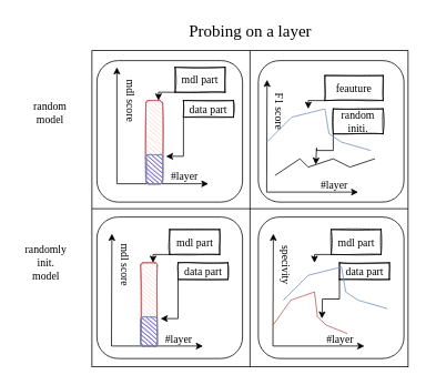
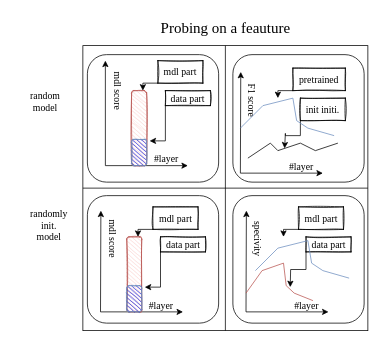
- <mxCell id="8" value="Probing on a layer" style="text;html=1;strokeColor=none;fillColor=none;align=center;verticalAlign=middle;whiteSpace=wrap;rounded=0;fontSize=20;fontFamily=Comic Sans MS;" vertex="1" parent="2"><mxGeometry x="157.5" width="245" height="30" as="geometry" /></mxCell>
+ <mxCell id="8" value="Probing on a feauture" style="text;html=1;strokeColor=none;fillColor=none;align=center;verticalAlign=middle;whiteSpace=wrap;rounded=0;fontSize=20;fontFamily=Comic Sans MS;" vertex="1" parent="2"><mxGeometry x="157.5" width="245" height="30" as="geometry" /></mxCell>
- <mxCell id="40" value="feauture" style="text;html=1;strokeColor=default;fillColor=none;align=center;verticalAlign=middle;whiteSpace=wrap;rounded=0;sketch=1;fontFamily=Comic Sans MS;fontSize=13;" vertex="1" parent="35"><mxGeometry x="70" width="70" height="30" as="geometry" /></mxCell>
+ <mxCell id="40" value="pretrained" style="text;html=1;strokeColor=default;fillColor=none;align=center;verticalAlign=middle;whiteSpace=wrap;rounded=0;sketch=1;fontFamily=Comic Sans MS;fontSize=13;" vertex="1" parent="35"><mxGeometry x="70" width="70" height="30" as="geometry" /></mxCell>
- <mxCell id="41" value="random initi." style="text;html=1;strokeColor=default;fillColor=none;align=center;verticalAlign=middle;whiteSpace=wrap;rounded=0;sketch=1;fontFamily=Comic Sans MS;fontSize=13;" vertex="1" parent="35"><mxGeometry x="80" y="40" width="60" height="30" as="geometry" /></mxCell>
+ <mxCell id="41" value="init initi." style="text;html=1;strokeColor=default;fillColor=none;align=center;verticalAlign=middle;whiteSpace=wrap;rounded=0;sketch=1;fontFamily=Comic Sans MS;fontSize=13;" vertex="1" parent="35"><mxGeometry x="80" y="40" width="60" height="30" as="geometry" /></mxCell>
- <mxCell id="32" value="randomly&lt;br&gt;init.&lt;br&gt;model" style="text;html=1;strokeColor=none;fillColor=none;align=center;verticalAlign=middle;whiteSpace=wrap;rounded=0;sketch=1;fontFamily=Comic Sans MS;fontSize=13;" vertex="1" parent="2"><mxGeometry y="270" width="70" height="50" as="geometry" /></mxCell>
+ <mxCell id="32" value="randomly&lt;br&gt;init.&lt;br&gt;model" style="text;html=1;strokeColor=none;fillColor=none;align=center;verticalAlign=middle;whiteSpace=wrap;rounded=0;sketch=1;fontFamily=Comic Sans MS;fontSize=13;" vertex="1" parent="2"><mxGeometry x="10" y="255" width="70" height="50" as="geometry" /></mxCell>
